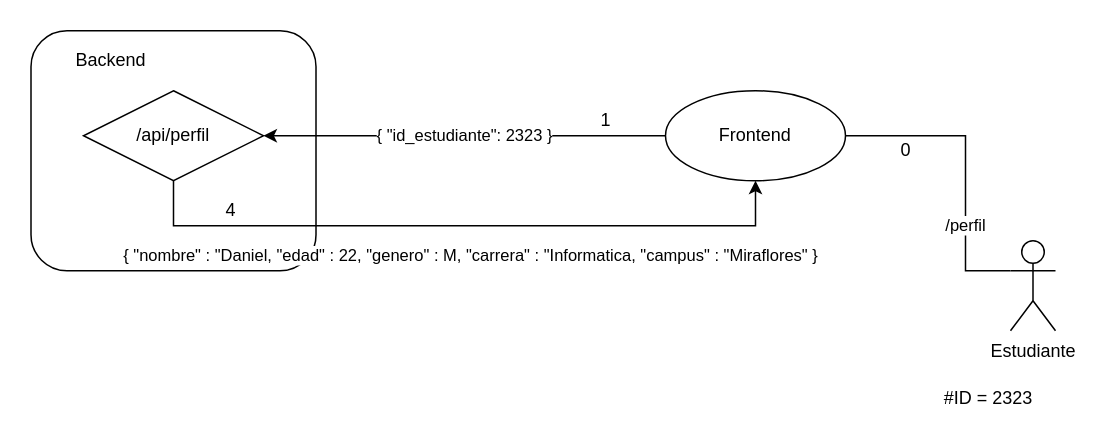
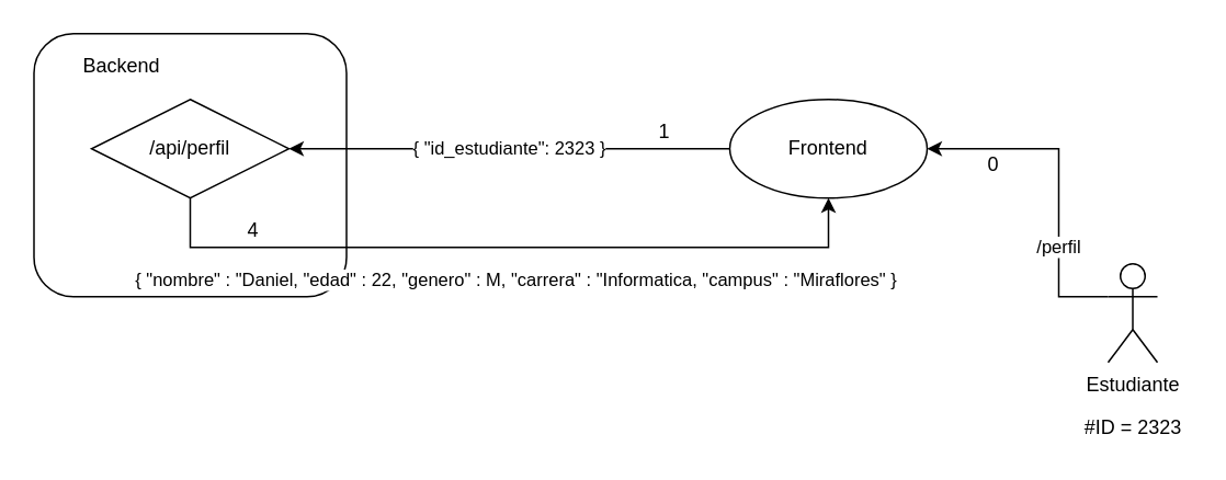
- <mxCell id="3" value="/perfil" style="edgeStyle=orthogonalEdgeStyle;rounded=0;orthogonalLoop=1;jettySize=auto;html=1;exitX=0;exitY=0.333;exitDx=0;exitDy=0;exitPerimeter=0;entryX=1;entryY=0.5;entryDx=0;entryDy=0;endArrow=none;" edge="1" parent="1" source="4" target="6"><mxGeometry x="-0.4" relative="1" as="geometry"><Array as="points"><mxPoint x="643" y="180" /><mxPoint x="643" y="90" /></Array><mxPoint as="offset" /></mxGeometry></mxCell>
+ <mxCell id="3" value="/perfil" style="edgeStyle=orthogonalEdgeStyle;rounded=0;orthogonalLoop=1;jettySize=auto;html=1;exitX=0;exitY=0.333;exitDx=0;exitDy=0;exitPerimeter=0;entryX=1;entryY=0.5;entryDx=0;entryDy=0;" edge="1" parent="1" source="4" target="6"><mxGeometry x="-0.4" relative="1" as="geometry"><Array as="points"><mxPoint x="643" y="180" /><mxPoint x="643" y="90" /></Array><mxPoint as="offset" /></mxGeometry></mxCell>
- <mxCell id="11" value="#ID = 2323" style="text;html=1;align=center;verticalAlign=middle;resizable=0;points=[];autosize=1;" vertex="1" parent="1"><mxGeometry x="623" y="255" width="70" height="20" as="geometry" /></mxCell>
+ <mxCell id="11" value="#ID = 2323" style="text;html=1;align=center;verticalAlign=middle;resizable=0;points=[];autosize=1;" vertex="1" parent="1"><mxGeometry x="653" y="250" width="70" height="20" as="geometry" /></mxCell>
